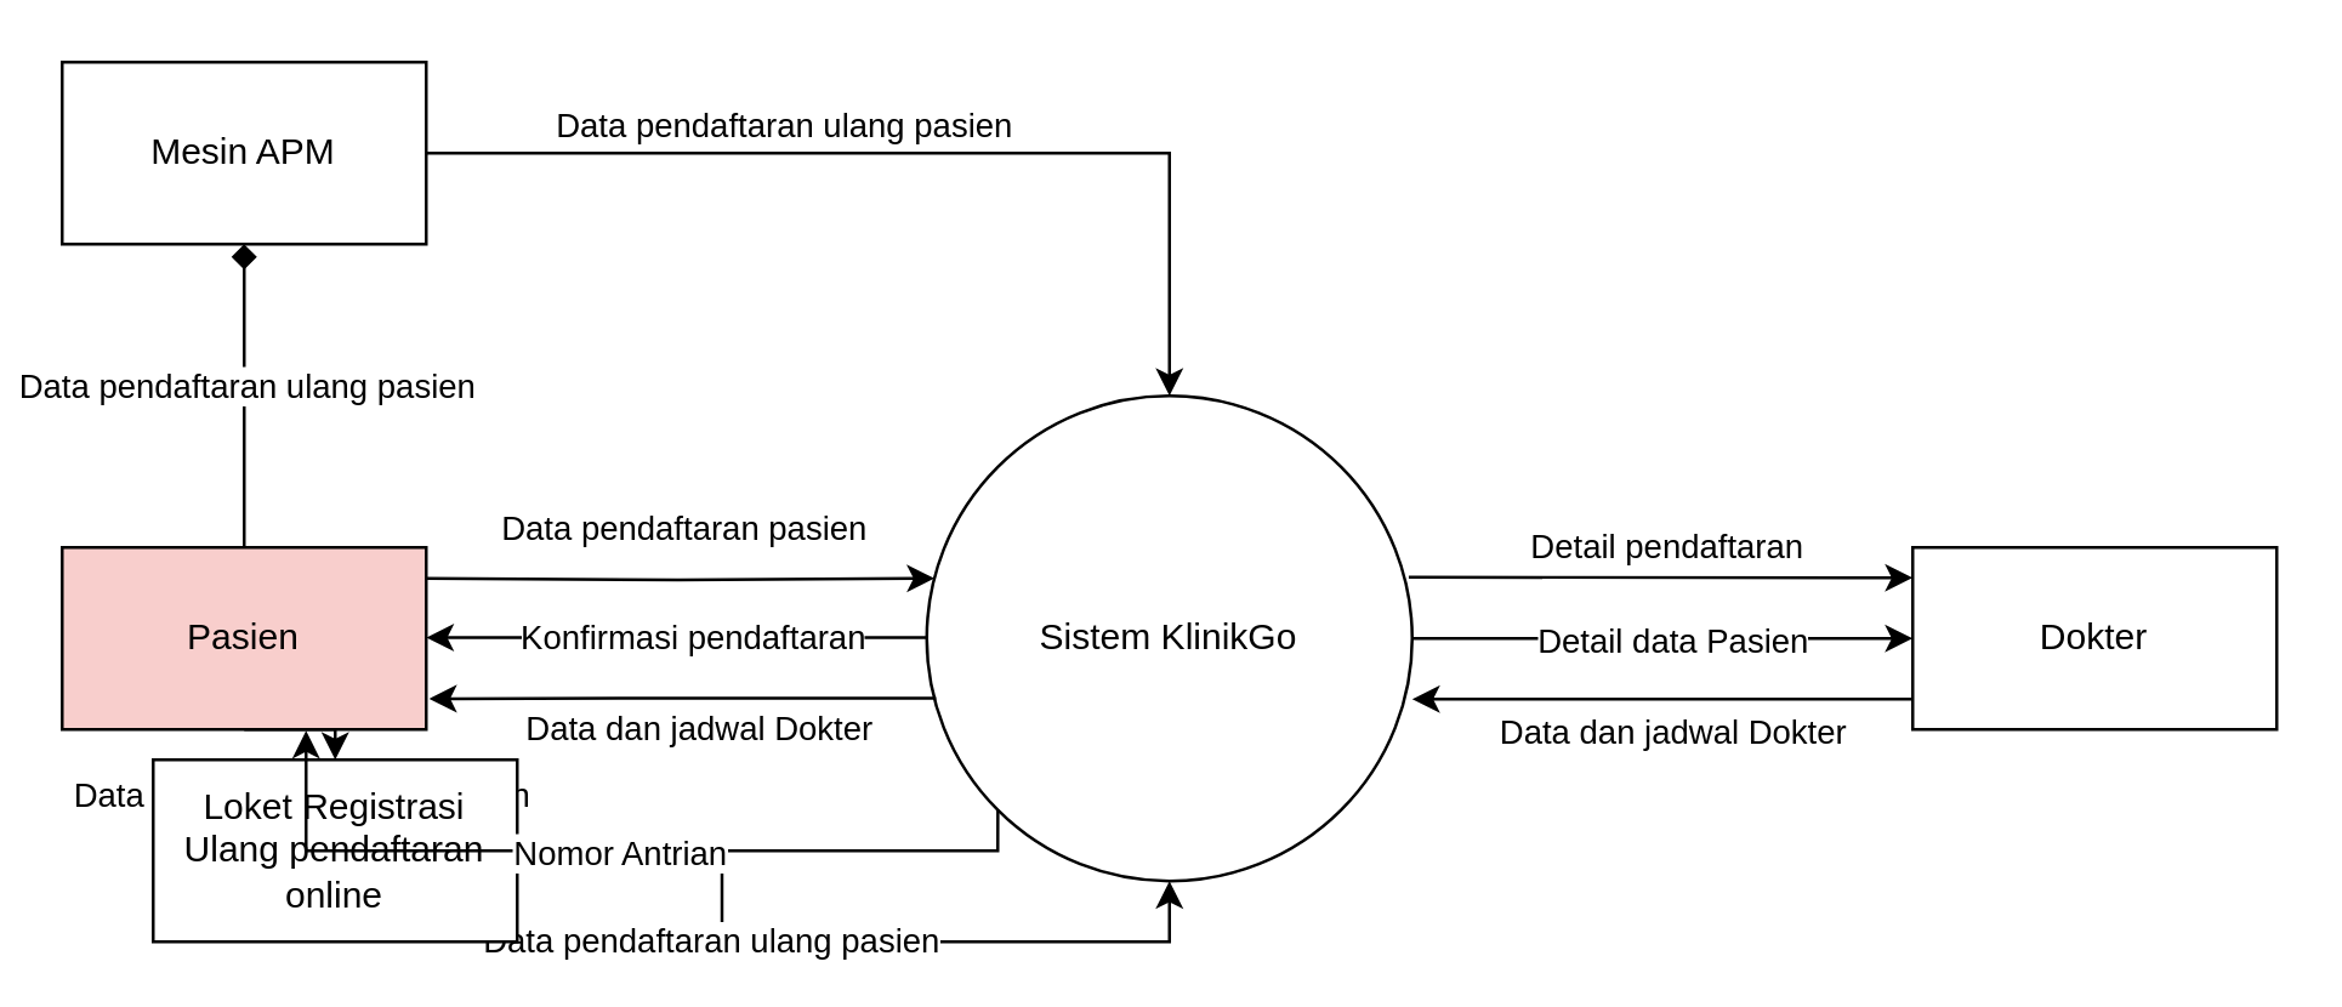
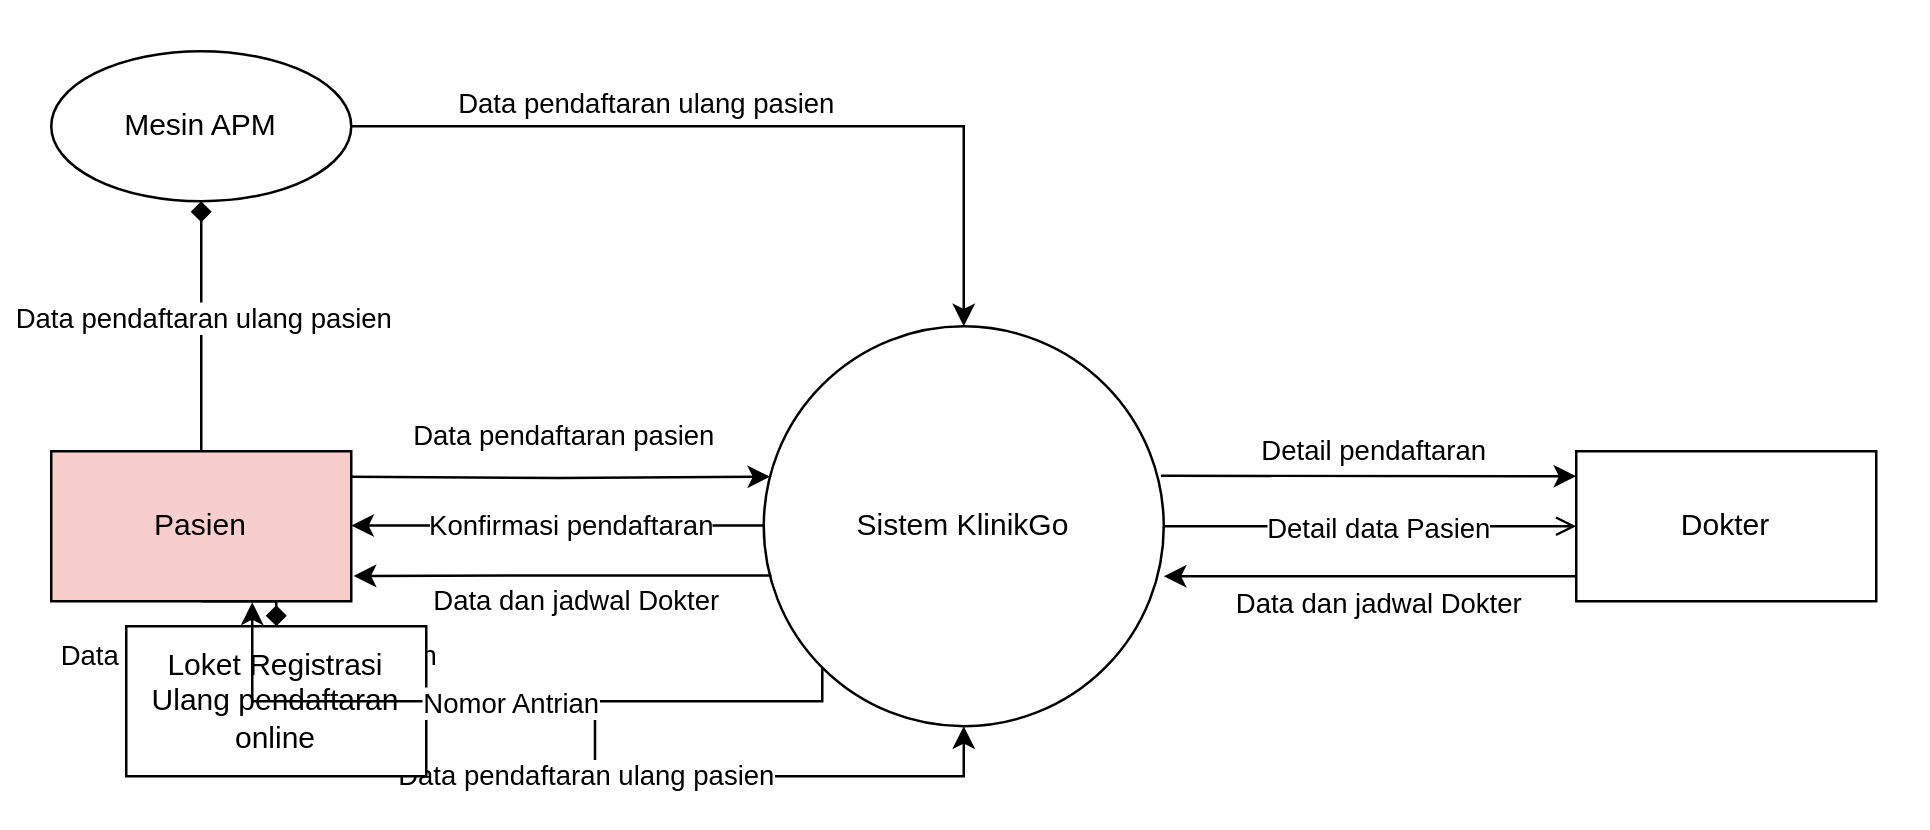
- <mxCell id="23" value="Mesin APM" style="rounded=0;whiteSpace=wrap;html=1;" vertex="1" parent="1"><mxGeometry x="20" y="20" width="120" height="60" as="geometry" /></mxCell>
+ <mxCell id="23" value="Mesin APM" style="ellipse;whiteSpace=wrap;html=1;" vertex="1" parent="1"><mxGeometry x="20" y="20" width="120" height="60" as="geometry" /></mxCell>
- <mxCell id="4" style="edgeStyle=orthogonalEdgeStyle;rounded=0;orthogonalLoop=1;jettySize=auto;html=1;entryX=0;entryY=0.5;entryDx=0;entryDy=0;" edge="1" parent="1" source="6" target="14"><mxGeometry relative="1" as="geometry" /></mxCell>
+ <mxCell id="4" style="edgeStyle=orthogonalEdgeStyle;rounded=0;orthogonalLoop=1;jettySize=auto;html=1;entryX=0;entryY=0.5;entryDx=0;entryDy=0;endArrow=open;" edge="1" parent="1" source="6" target="14"><mxGeometry relative="1" as="geometry" /></mxCell>
- <mxCell id="9" style="edgeStyle=orthogonalEdgeStyle;rounded=0;orthogonalLoop=1;jettySize=auto;html=1;exitX=0.5;exitY=1;exitDx=0;exitDy=0;entryX=0.5;entryY=0;entryDx=0;entryDy=0;" edge="1" parent="1" source="11" target="26"><mxGeometry relative="1" as="geometry" /></mxCell>
+ <mxCell id="9" style="edgeStyle=orthogonalEdgeStyle;rounded=0;orthogonalLoop=1;jettySize=auto;html=1;exitX=0.5;exitY=1;exitDx=0;exitDy=0;entryX=0.5;entryY=0;entryDx=0;entryDy=0;endArrow=diamond;" edge="1" parent="1" source="11" target="26"><mxGeometry relative="1" as="geometry" /></mxCell>
